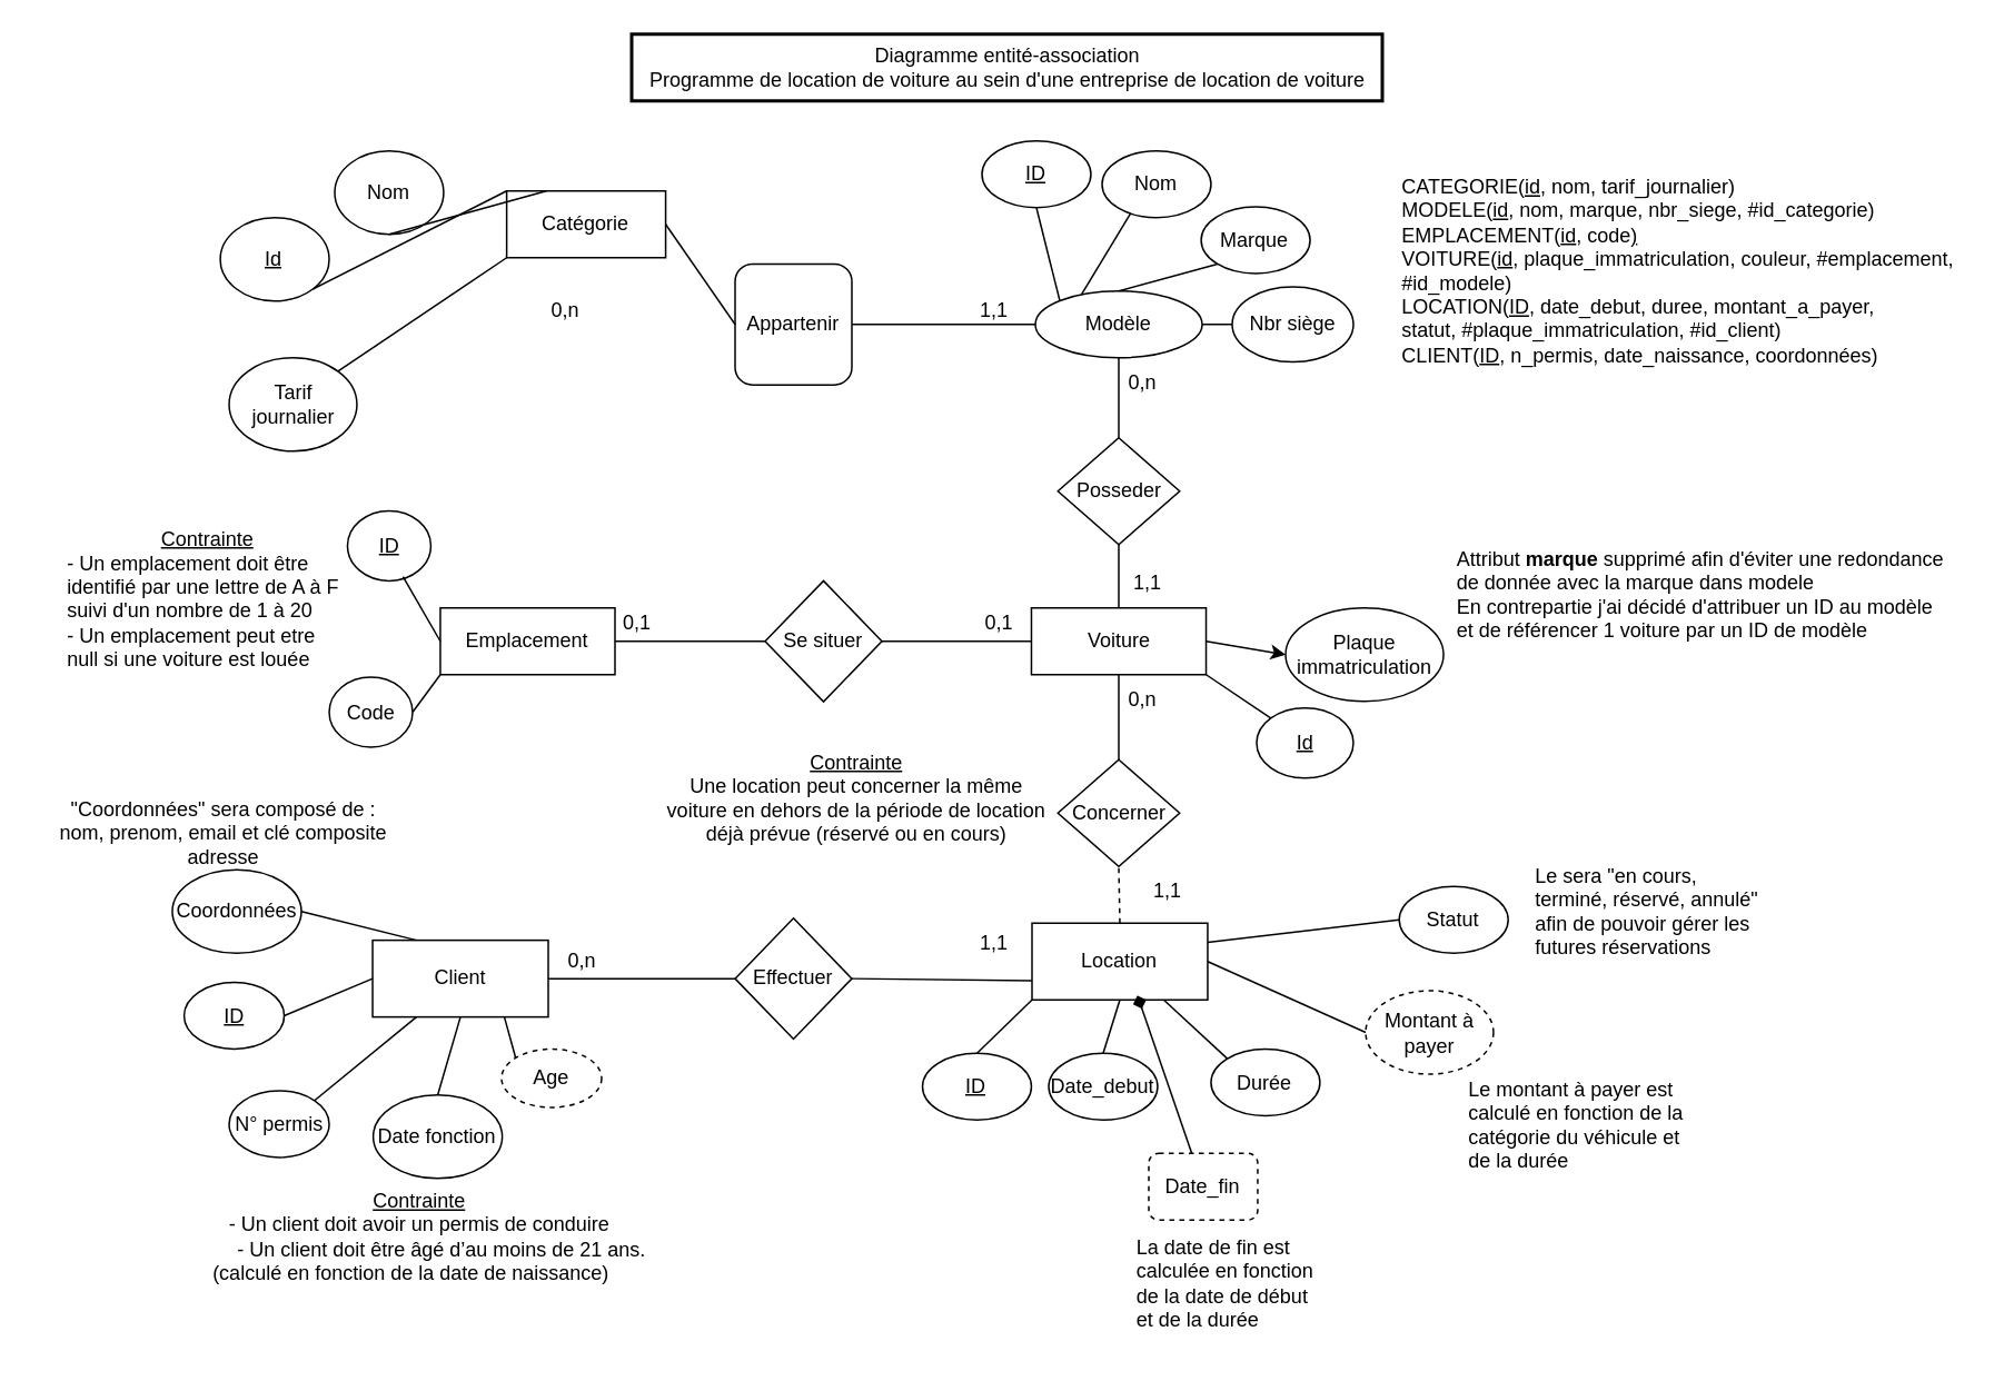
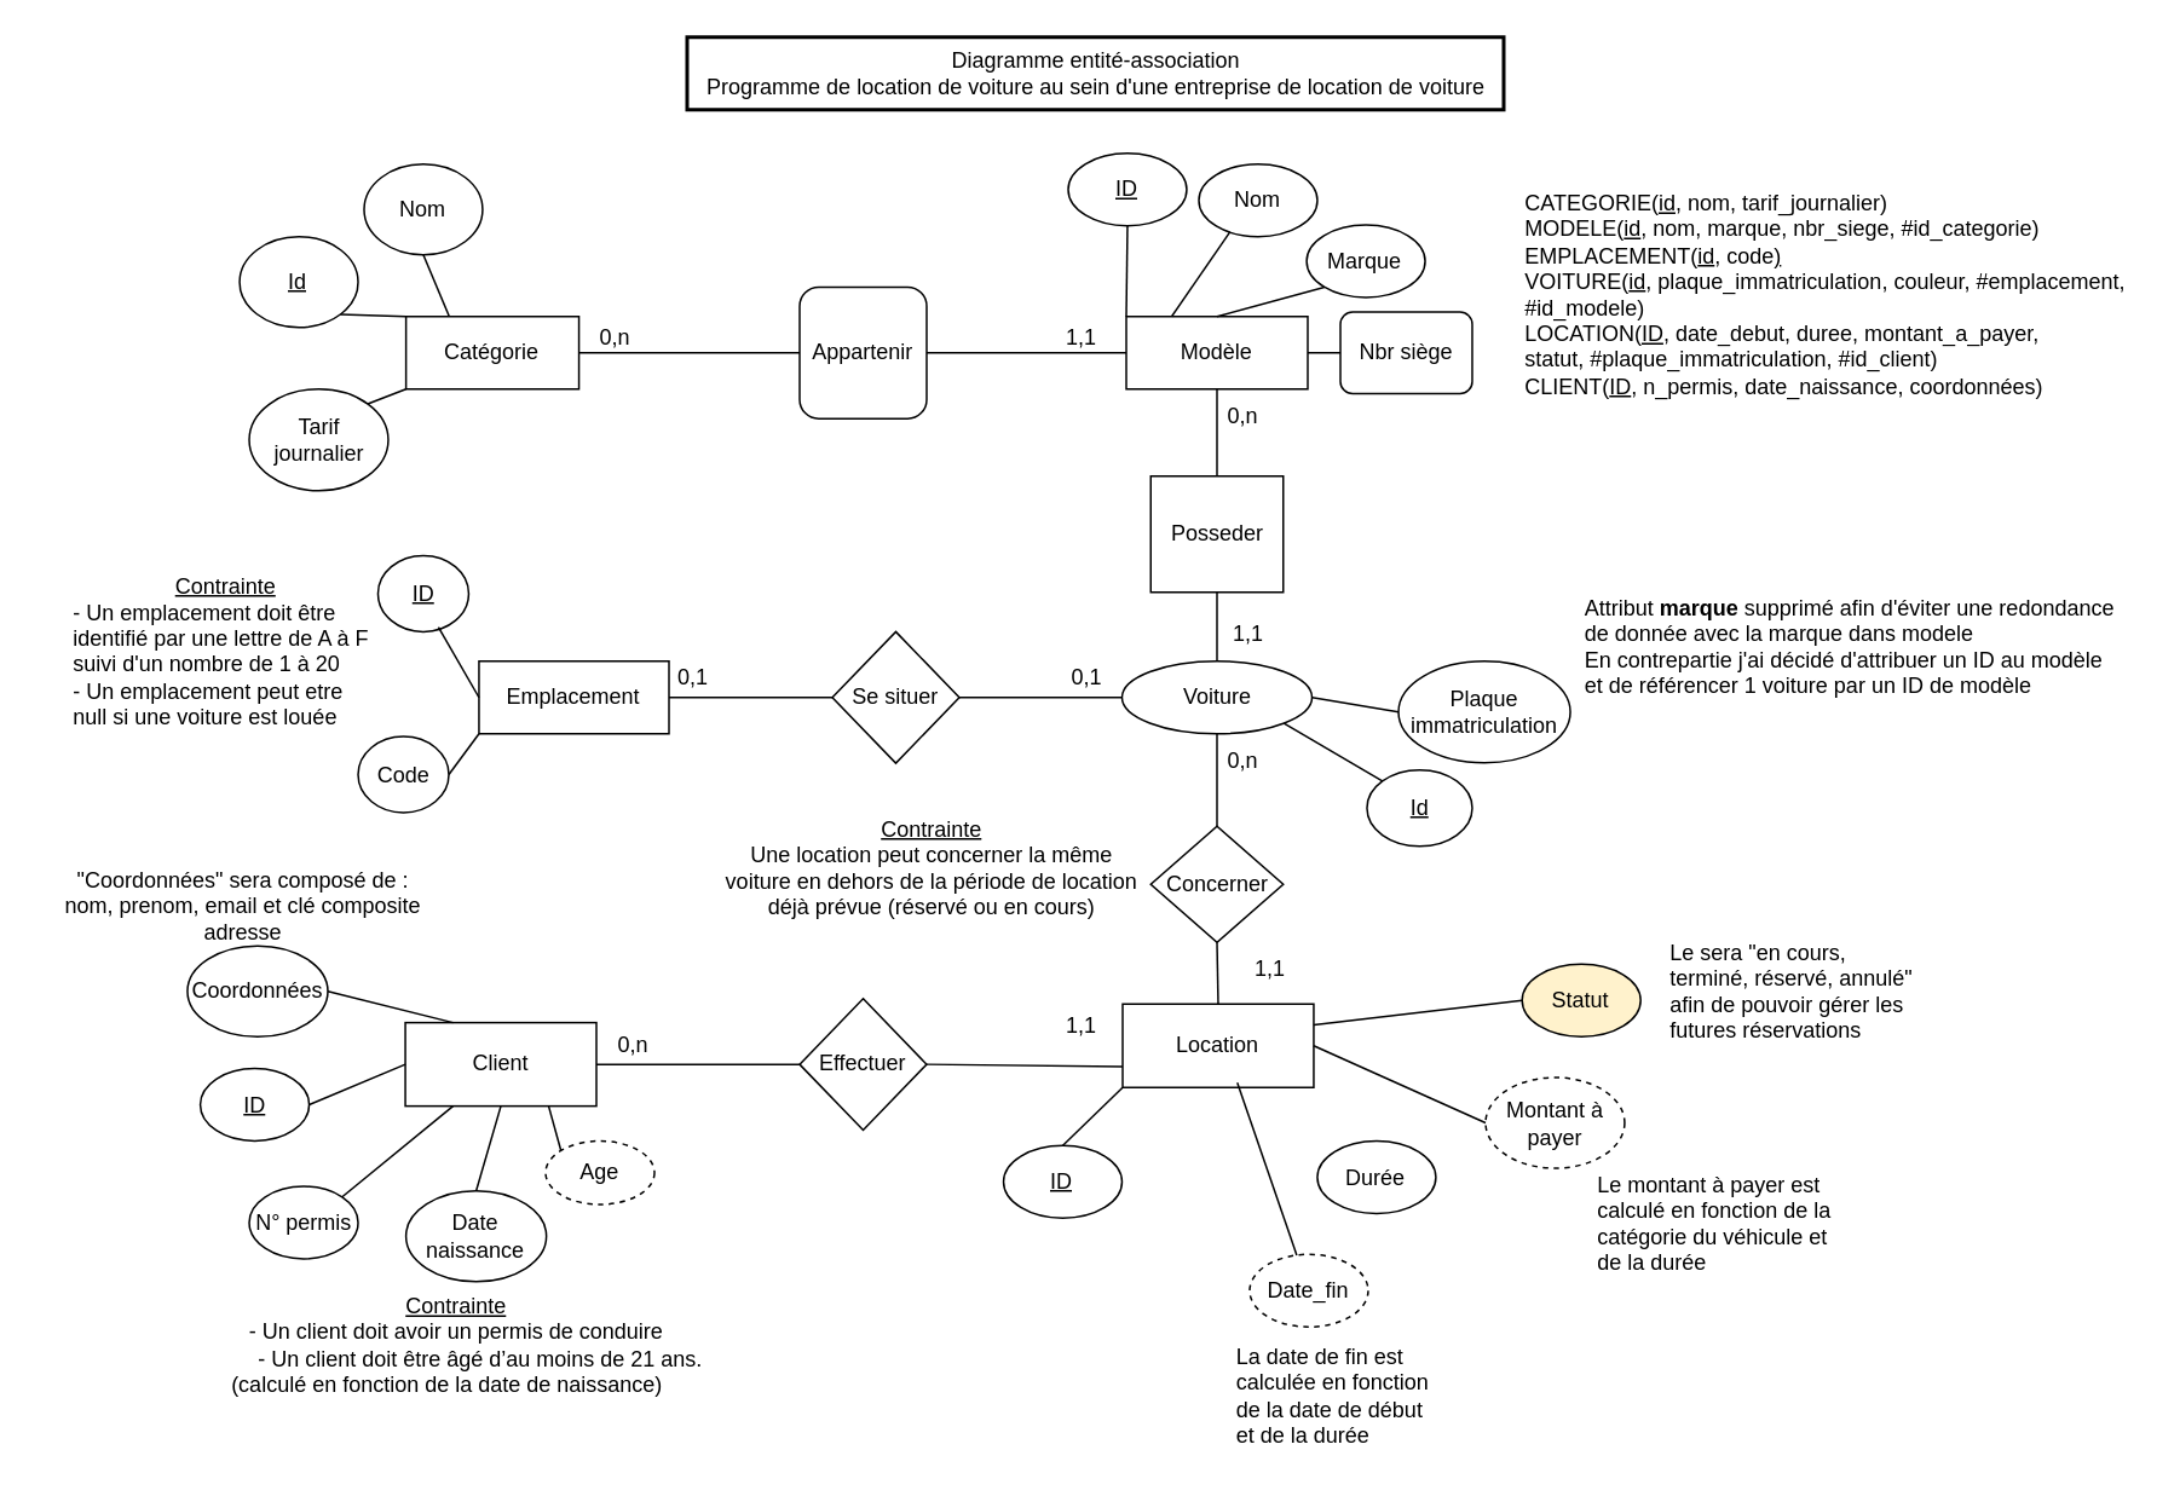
- <mxCell id="2" value="Catégorie" style="rounded=0;whiteSpace=wrap;html=1;" parent="1" vertex="1"><mxGeometry x="303.08" y="114" width="95.3" height="40" as="geometry" /></mxCell>
+ <mxCell id="2" value="Catégorie" style="rounded=0;whiteSpace=wrap;html=1;" parent="1" vertex="1"><mxGeometry x="223.08" y="174" width="95.3" height="40" as="geometry" /></mxCell>
- <mxCell id="4" value="Modèle" style="ellipse;whiteSpace=wrap;html=1;" parent="1" vertex="1"><mxGeometry x="620" y="174" width="100" height="40" as="geometry" /></mxCell>
+ <mxCell id="4" value="Modèle" style="rounded=0;whiteSpace=wrap;html=1;" parent="1" vertex="1"><mxGeometry x="620" y="174" width="100" height="40" as="geometry" /></mxCell>
- <mxCell id="9" value="Nbr siège" style="ellipse;whiteSpace=wrap;html=1;" parent="1" vertex="1"><mxGeometry x="738" y="171.5" width="72.65" height="45" as="geometry" /></mxCell>
+ <mxCell id="9" value="Nbr siège" style="whiteSpace=wrap;html=1;rounded=1;" parent="1" vertex="1"><mxGeometry x="738" y="171.5" width="72.65" height="45" as="geometry" /></mxCell>
- <mxCell id="20" value="Posseder" style="rhombus;whiteSpace=wrap;html=1;" parent="1" vertex="1"><mxGeometry x="633.5" y="262" width="73" height="64" as="geometry" /></mxCell>
+ <mxCell id="20" value="Posseder" style="whiteSpace=wrap;html=1;rounded=0;" parent="1" vertex="1"><mxGeometry x="633.5" y="262" width="73" height="64" as="geometry" /></mxCell>
- <mxCell id="5" value="Voiture" style="rounded=0;whiteSpace=wrap;html=1;" parent="1" vertex="1"><mxGeometry x="617.65" y="364" width="104.7" height="40" as="geometry" /></mxCell>
+ <mxCell id="5" value="Voiture" style="ellipse;whiteSpace=wrap;html=1;" parent="1" vertex="1"><mxGeometry x="617.65" y="364" width="104.7" height="40" as="geometry" /></mxCell>
- <mxCell id="19" value="" style="endArrow=classic;html=1;rounded=0;entryX=0;entryY=0.5;entryDx=0;entryDy=0;exitX=1;exitY=0.5;exitDx=0;exitDy=0;" parent="1" source="5" target="10" edge="1"><mxGeometry width="50" height="50" relative="1" as="geometry"><mxPoint x="757.35" y="484" as="sourcePoint" /><mxPoint x="807.35" y="434" as="targetPoint" /></mxGeometry></mxCell>
+ <mxCell id="19" value="" style="endArrow=none;html=1;rounded=0;entryX=0;entryY=0.5;entryDx=0;entryDy=0;exitX=1;exitY=0.5;exitDx=0;exitDy=0;" parent="1" source="5" target="10" edge="1"><mxGeometry width="50" height="50" relative="1" as="geometry"><mxPoint x="757.35" y="484" as="sourcePoint" /><mxPoint x="807.35" y="434" as="targetPoint" /></mxGeometry></mxCell>
- <mxCell id="51" value="" style="endArrow=none;html=1;rounded=0;exitX=0.5;exitY=0;exitDx=0;exitDy=0;entryX=0.5;entryY=1;entryDx=0;entryDy=0;dashed=1;" parent="1" source="6" target="64" edge="1"><mxGeometry width="50" height="50" relative="1" as="geometry"><mxPoint x="630" y="558" as="sourcePoint" /><mxPoint x="673" y="521" as="targetPoint" /></mxGeometry></mxCell>
+ <mxCell id="51" value="" style="endArrow=none;html=1;rounded=0;exitX=0.5;exitY=0;exitDx=0;exitDy=0;entryX=0.5;entryY=1;entryDx=0;entryDy=0;" parent="1" source="6" target="64" edge="1"><mxGeometry width="50" height="50" relative="1" as="geometry"><mxPoint x="630" y="558" as="sourcePoint" /><mxPoint x="673" y="521" as="targetPoint" /></mxGeometry></mxCell>
- <mxCell id="62" value="Statut" style="ellipse;whiteSpace=wrap;html=1;" parent="1" vertex="1"><mxGeometry x="838.15" y="531" width="65.3" height="40" as="geometry" /></mxCell>
+ <mxCell id="62" value="Statut" style="ellipse;whiteSpace=wrap;html=1;fillColor=#fff2cc;" parent="1" vertex="1"><mxGeometry x="838.15" y="531" width="65.3" height="40" as="geometry" /></mxCell>
- <mxCell id="61" value="" style="endArrow=diamond;html=1;rounded=0;entryX=0.6;entryY=0.943;entryDx=0;entryDy=0;entryPerimeter=0;" parent="1" source="60" target="6" edge="1"><mxGeometry width="50" height="50" relative="1" as="geometry"><mxPoint x="841" y="636" as="sourcePoint" /><mxPoint x="847" y="609" as="targetPoint" /></mxGeometry></mxCell>
+ <mxCell id="61" value="" style="endArrow=none;html=1;rounded=0;entryX=0.6;entryY=0.943;entryDx=0;entryDy=0;entryPerimeter=0;" parent="1" source="60" target="6" edge="1"><mxGeometry width="50" height="50" relative="1" as="geometry"><mxPoint x="841" y="636" as="sourcePoint" /><mxPoint x="847" y="609" as="targetPoint" /></mxGeometry></mxCell>
- <mxCell id="28" value="" style="endArrow=none;html=1;rounded=0;exitX=0.5;exitY=0;exitDx=0;exitDy=0;entryX=0.5;entryY=1;entryDx=0;entryDy=0;" parent="1" source="25" target="6" edge="1"><mxGeometry width="50" height="50" relative="1" as="geometry"><mxPoint x="455.5" y="663.5" as="sourcePoint" /><mxPoint x="557.5" y="596.5" as="targetPoint" /></mxGeometry></mxCell>
- <mxCell id="29" value="" style="endArrow=none;html=1;rounded=0;exitX=0;exitY=0;exitDx=0;exitDy=0;entryX=0.75;entryY=1;entryDx=0;entryDy=0;" parent="1" source="26" target="6" edge="1"><mxGeometry width="50" height="50" relative="1" as="geometry"><mxPoint x="559.5" y="673.5" as="sourcePoint" /><mxPoint x="583.5" y="619.5" as="targetPoint" /></mxGeometry></mxCell>
- <mxCell id="25" value="&lt;span&gt;Date_debut&lt;/span&gt;" style="ellipse;whiteSpace=wrap;html=1;fontStyle=0" parent="1" vertex="1"><mxGeometry x="628" y="631" width="65.3" height="40" as="geometry" /></mxCell>
- <mxCell id="40" value="Date fonction" style="ellipse;whiteSpace=wrap;html=1;" parent="1" vertex="1"><mxGeometry x="223.08" y="656" width="77.35" height="50" as="geometry" /></mxCell>
+ <mxCell id="40" value="Date naissance" style="ellipse;whiteSpace=wrap;html=1;" parent="1" vertex="1"><mxGeometry x="223.08" y="656" width="77.35" height="50" as="geometry" /></mxCell>
- <mxCell id="60" value="&lt;span&gt;Date_fin&lt;/span&gt;" style="whiteSpace=wrap;html=1;fontStyle=0;dashed=1;rounded=1;" parent="1" vertex="1"><mxGeometry x="688" y="691" width="65.3" height="40" as="geometry" /></mxCell>
+ <mxCell id="60" value="&lt;span&gt;Date_fin&lt;/span&gt;" style="ellipse;whiteSpace=wrap;html=1;fontStyle=0;dashed=1;" parent="1" vertex="1"><mxGeometry x="688" y="691" width="65.3" height="40" as="geometry" /></mxCell>
